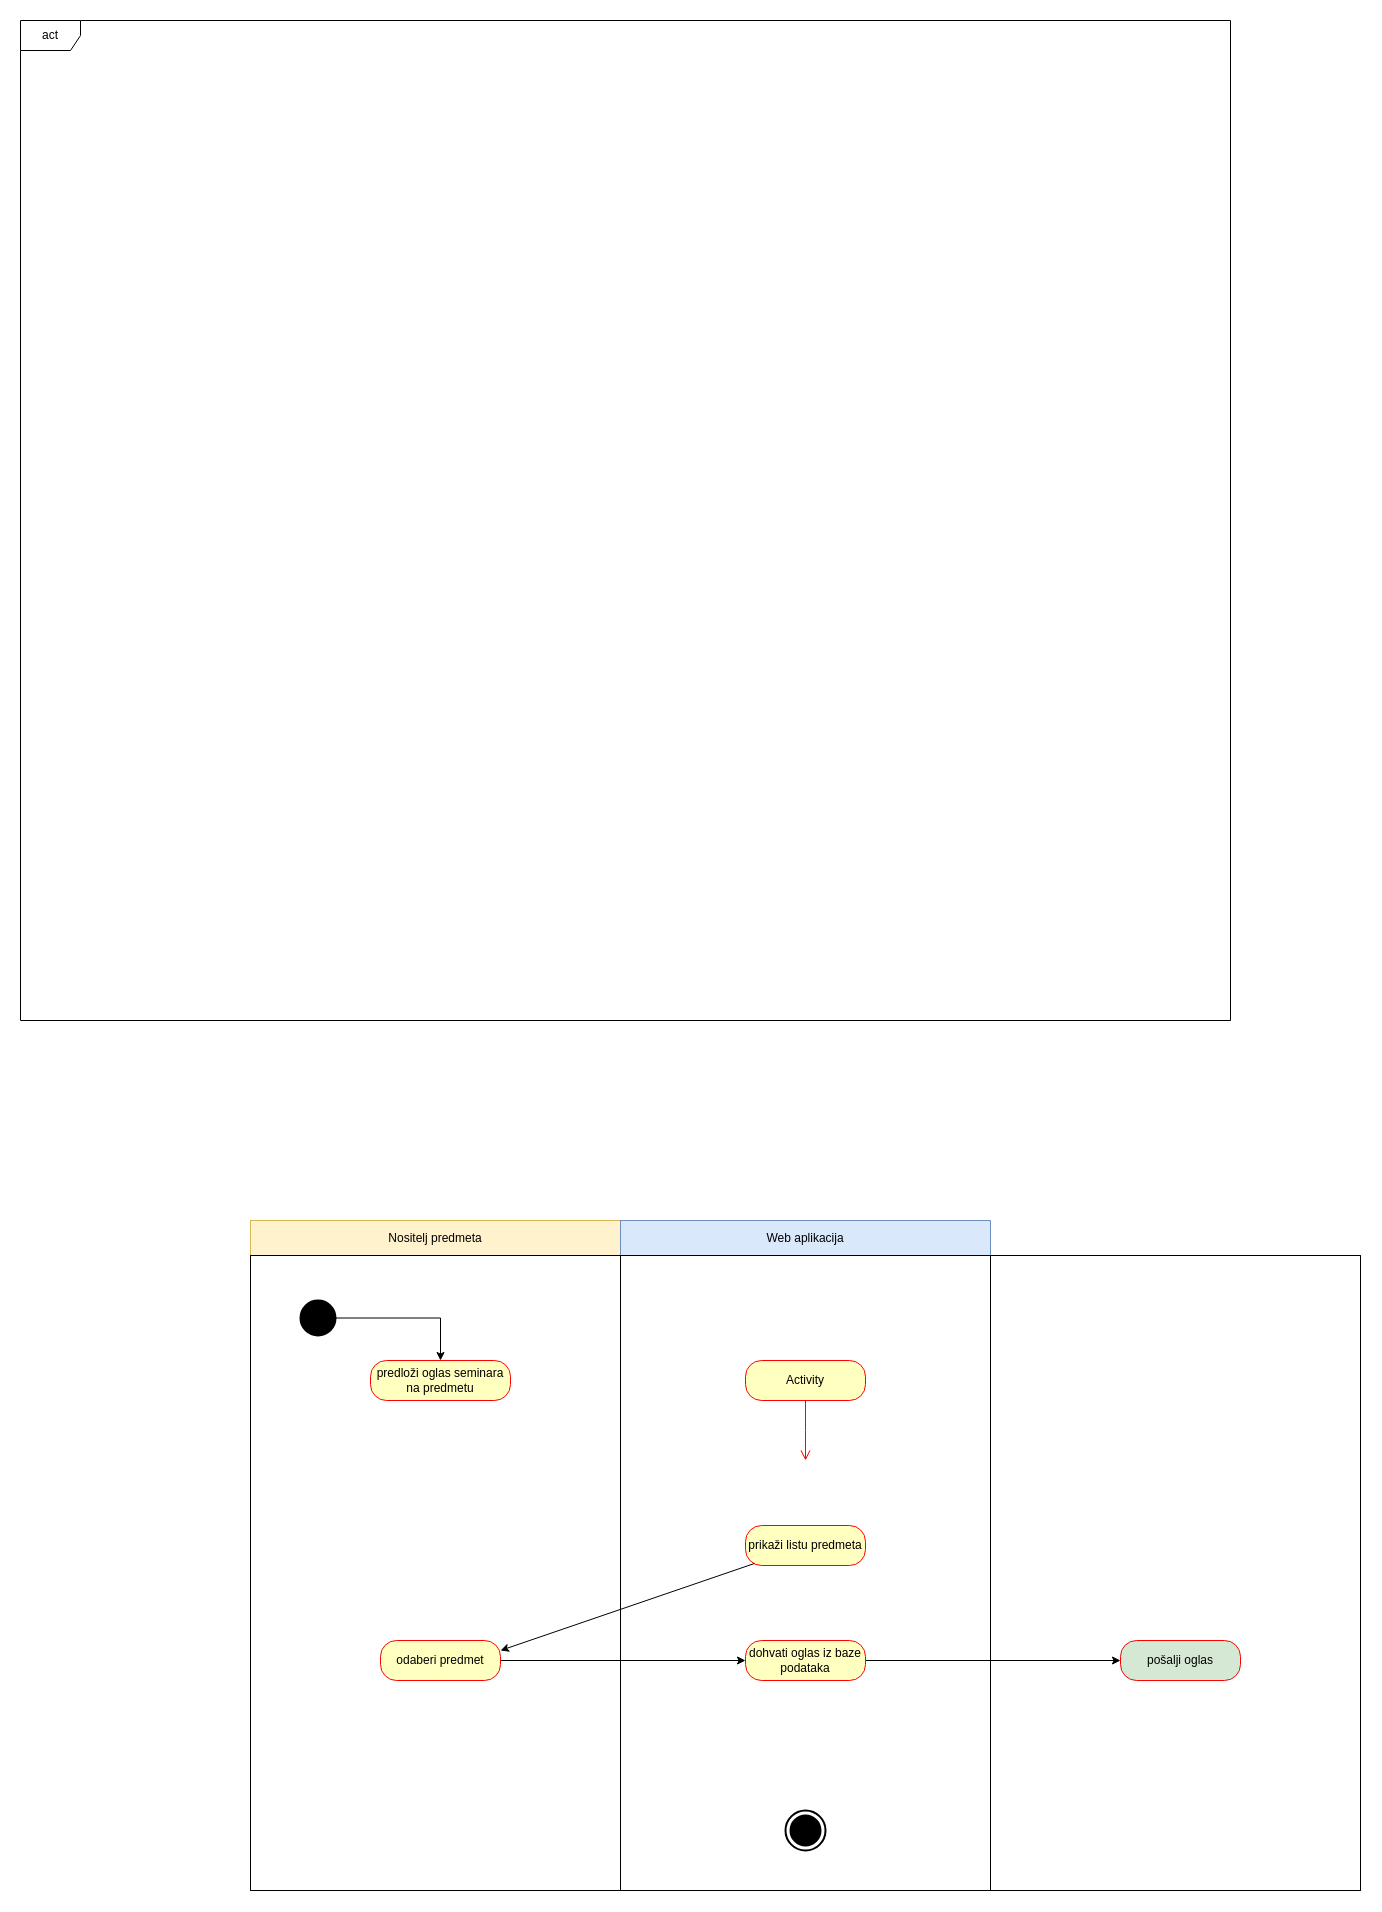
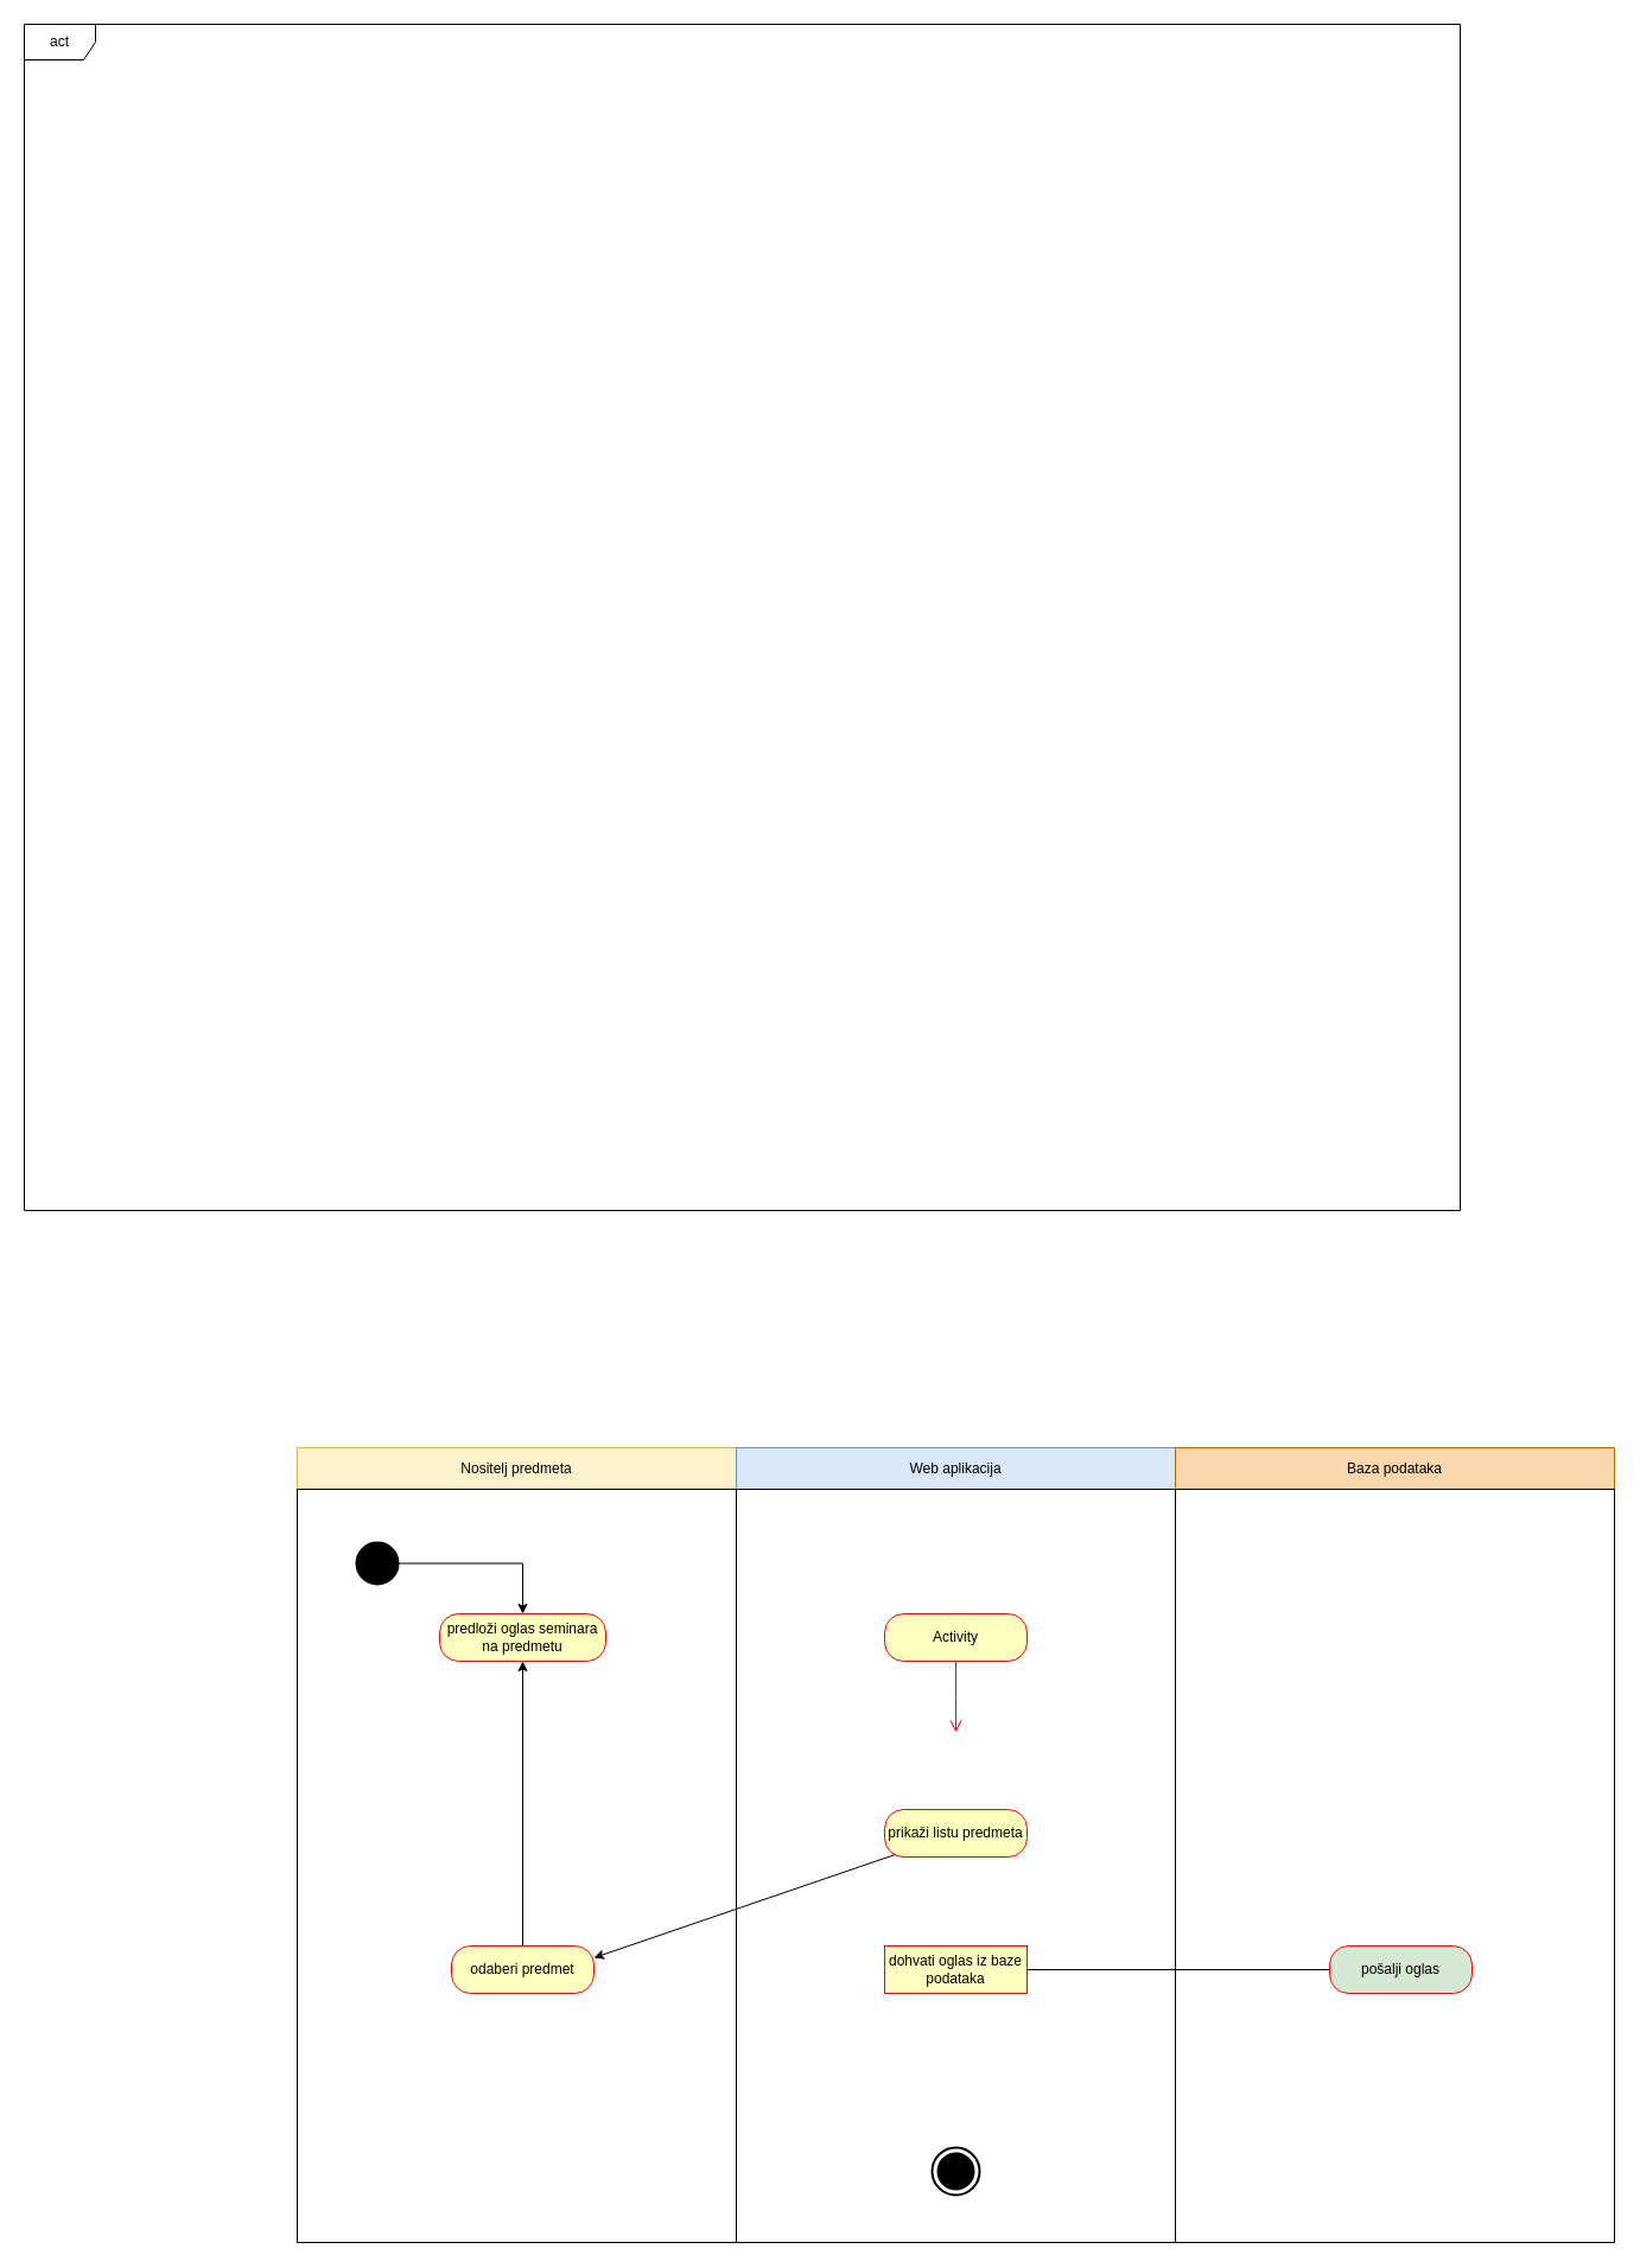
+ <mxCell id="7" value="Baza podataka" style="shape=partialRectangle;html=1;whiteSpace=wrap;connectable=0;fillColor=#fad7ac;top=1;left=1;bottom=1;right=1;overflow=hidden;strokeColor=#b46504;" vertex="1" parent="4"><mxGeometry x="740" width="370" height="35" as="geometry"><mxRectangle width="370" height="35" as="alternateBounds" /></mxGeometry></mxCell>
- <mxCell id="19" style="edgeStyle=orthogonalEdgeStyle;rounded=0;orthogonalLoop=1;jettySize=auto;html=1;entryX=0;entryY=0.5;entryDx=0;entryDy=0;" edge="1" parent="1" source="20" target="16"><mxGeometry relative="1" as="geometry" /></mxCell>
+ <mxCell id="19" style="edgeStyle=orthogonalEdgeStyle;rounded=0;orthogonalLoop=1;jettySize=auto;html=1;" edge="1" parent="1" source="20" target="12"><mxGeometry relative="1" as="geometry" /></mxCell>
- <mxCell id="16" value="dohvati oglas iz baze podataka" style="rounded=1;whiteSpace=wrap;html=1;arcSize=40;fontColor=#000000;fillColor=#ffffc0;strokeColor=#ff0000;" vertex="1" parent="1"><mxGeometry x="745" y="1640" width="120" height="40" as="geometry" /></mxCell>
+ <mxCell id="16" value="dohvati oglas iz baze podataka" style="whiteSpace=wrap;html=1;arcSize=40;fontColor=#000000;fillColor=#ffffc0;strokeColor=#ff0000;rounded=0;" vertex="1" parent="1"><mxGeometry x="745" y="1640" width="120" height="40" as="geometry" /></mxCell>
- <mxCell id="15" style="edgeStyle=orthogonalEdgeStyle;rounded=0;orthogonalLoop=1;jettySize=auto;html=1;entryX=0;entryY=0.5;entryDx=0;entryDy=0;" edge="1" parent="1" source="16" target="17"><mxGeometry relative="1" as="geometry" /></mxCell>
+ <mxCell id="15" style="edgeStyle=orthogonalEdgeStyle;rounded=0;orthogonalLoop=1;jettySize=auto;html=1;entryX=0;entryY=0.5;entryDx=0;entryDy=0;endArrow=none;" edge="1" parent="1" source="16" target="17"><mxGeometry relative="1" as="geometry" /></mxCell>
